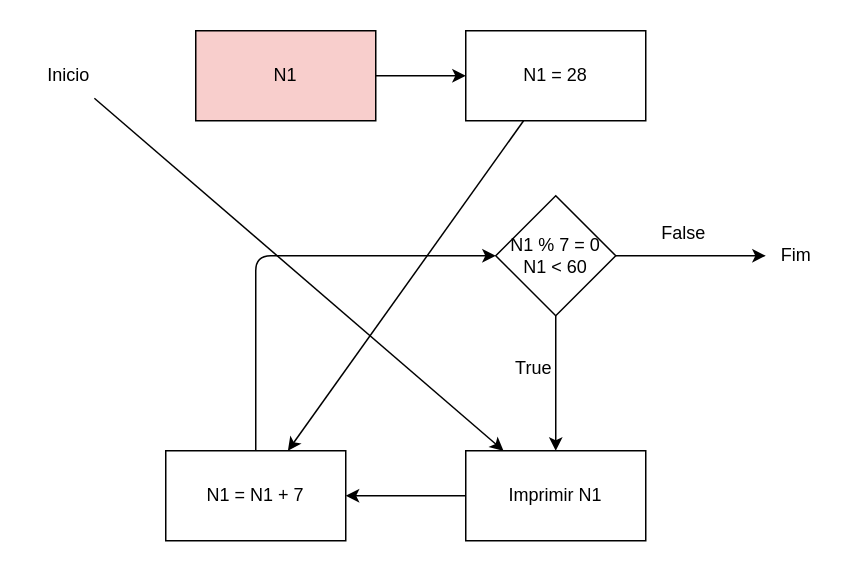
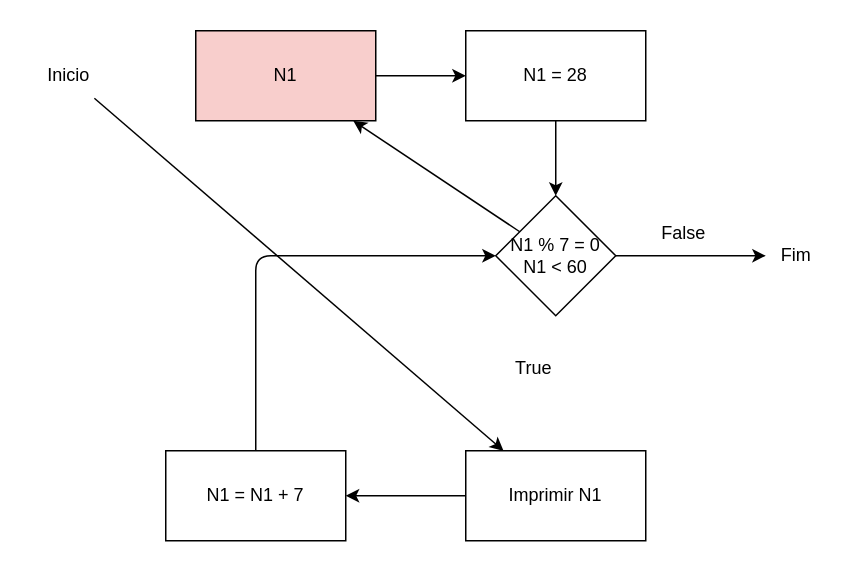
- <mxCell id="6" value="" style="edgeStyle=none;html=1;" edge="1" parent="1" source="7" target="12"><mxGeometry relative="1" as="geometry" /></mxCell>
+ <mxCell id="6" value="" style="edgeStyle=none;html=1;" edge="1" parent="1" source="7" target="10"><mxGeometry relative="1" as="geometry" /></mxCell>
- <mxCell id="8" value="" style="edgeStyle=none;html=1;" edge="1" parent="1" source="10" target="15"><mxGeometry relative="1" as="geometry" /></mxCell>
+ <mxCell id="8" value="" style="edgeStyle=none;html=1;" edge="1" parent="1" source="10" target="3"><mxGeometry relative="1" as="geometry" /></mxCell>
